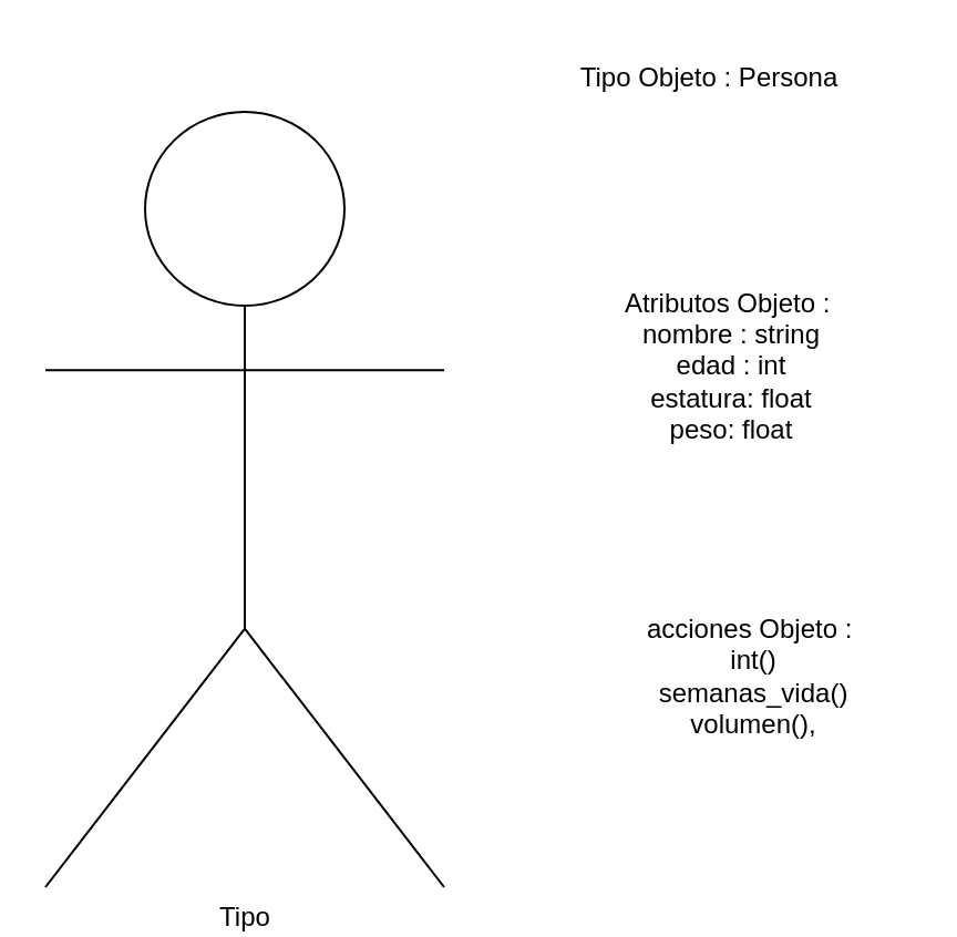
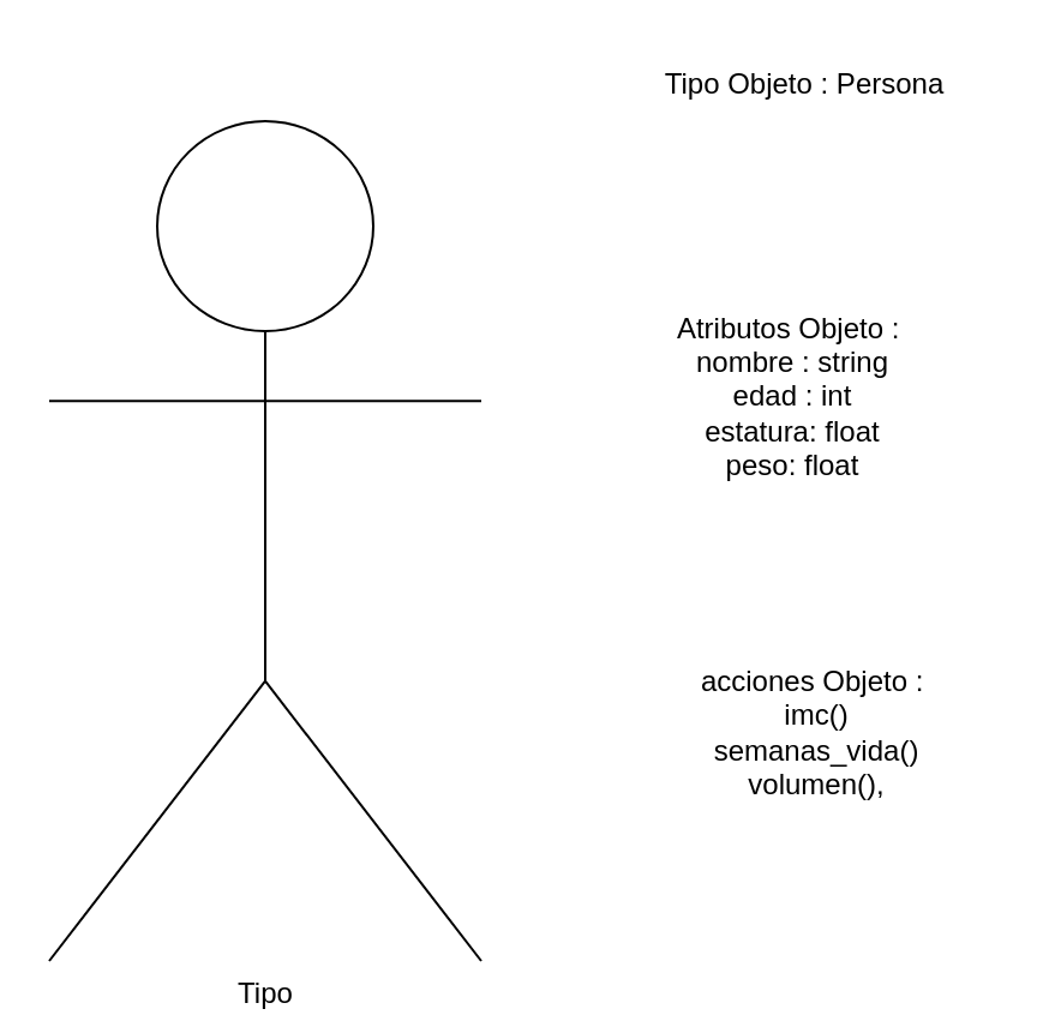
- <mxCell id="3" value="Tipo Objeto : Persona" style="text;html=1;strokeColor=none;fillColor=none;align=center;verticalAlign=middle;whiteSpace=wrap;rounded=0;" vertex="1" parent="1"><mxGeometry x="250" y="20" width="140" height="30" as="geometry" /></mxCell>
+ <mxCell id="3" value="Tipo Objeto : Persona" style="text;html=1;strokeColor=none;fillColor=none;align=center;verticalAlign=middle;whiteSpace=wrap;rounded=0;" vertex="1" parent="1"><mxGeometry x="265" y="20" width="140" height="30" as="geometry" /></mxCell>
- <mxCell id="5" value="acciones Objeto :&amp;nbsp;&lt;br&gt;int()&lt;br&gt;semanas_vida()&lt;br&gt;volumen()," style="text;html=1;strokeColor=none;fillColor=none;align=center;verticalAlign=middle;whiteSpace=wrap;rounded=0;" vertex="1" parent="1"><mxGeometry x="270" y="290" width="140" height="30" as="geometry" /></mxCell>
+ <mxCell id="5" value="acciones Objeto :&amp;nbsp;&lt;br&gt;imc()&lt;br&gt;semanas_vida()&lt;br&gt;volumen()," style="text;html=1;strokeColor=none;fillColor=none;align=center;verticalAlign=middle;whiteSpace=wrap;rounded=0;" vertex="1" parent="1"><mxGeometry x="270" y="290" width="140" height="30" as="geometry" /></mxCell>
